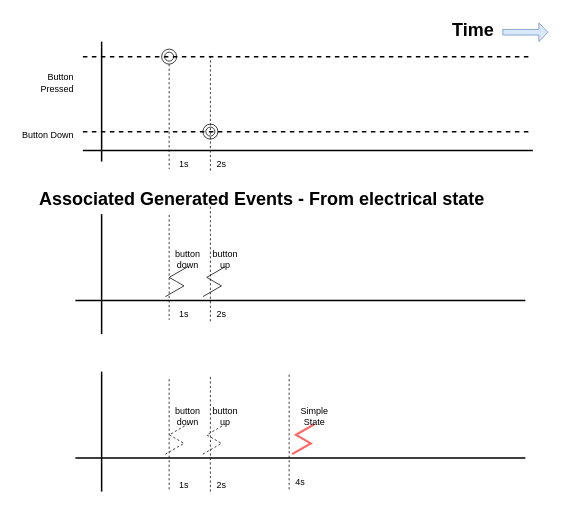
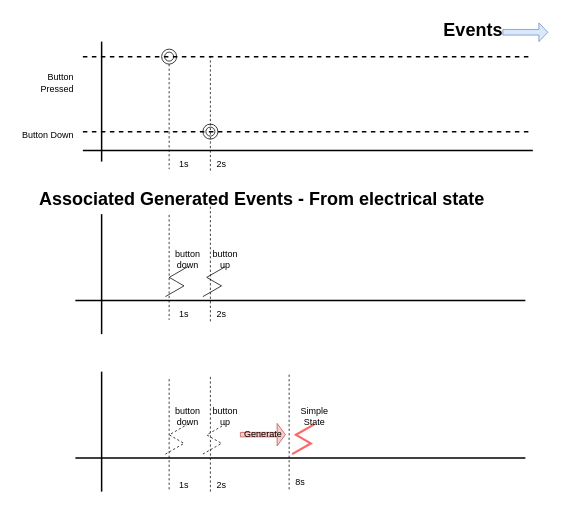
- <mxCell id="4" value="Time" style="text;strokeColor=none;fillColor=none;html=1;fontSize=24;fontStyle=1;verticalAlign=middle;align=center;" vertex="1" parent="1"><mxGeometry x="580" y="20" width="100" height="40" as="geometry" /></mxCell>
+ <mxCell id="4" value="Events" style="text;strokeColor=none;fillColor=none;html=1;fontSize=24;fontStyle=1;verticalAlign=middle;align=center;" vertex="1" parent="1"><mxGeometry x="580" y="20" width="100" height="40" as="geometry" /></mxCell>
+ <mxCell id="46" value="Generate" style="html=1;shadow=0;dashed=0;align=center;verticalAlign=middle;shape=mxgraph.arrows2.arrow;dy=0.8;dx=11;notch=0;strokeWidth=1;fillColor=#f8cecc;strokeColor=#b85450;" vertex="1" parent="1"><mxGeometry x="320" y="564" width="60" height="30" as="geometry" /></mxCell>
- <mxCell id="45" value="4s" style="text;html=1;strokeColor=none;fillColor=none;align=center;verticalAlign=middle;whiteSpace=wrap;rounded=0;" vertex="1" parent="1"><mxGeometry x="385" y="630" width="30" height="25" as="geometry" /></mxCell>
+ <mxCell id="45" value="8s" style="text;html=1;strokeColor=none;fillColor=none;align=center;verticalAlign=middle;whiteSpace=wrap;rounded=0;" vertex="1" parent="1"><mxGeometry x="385" y="630" width="30" height="25" as="geometry" /></mxCell>
